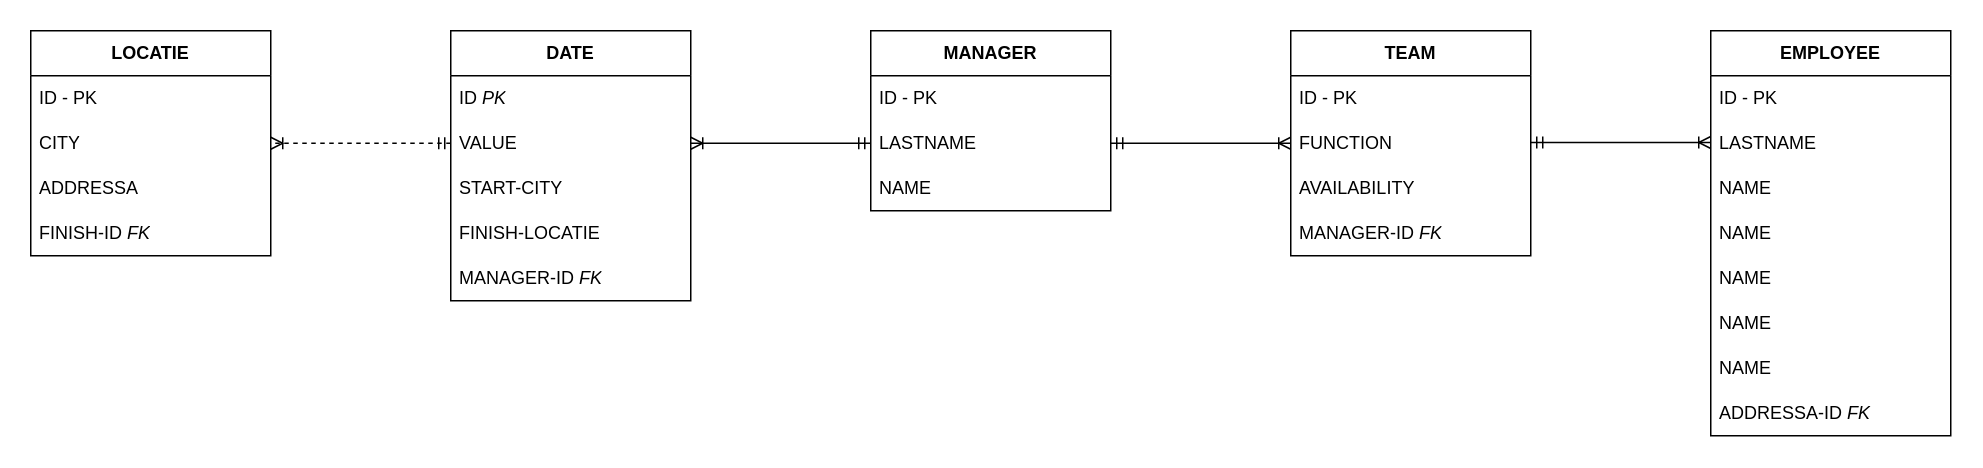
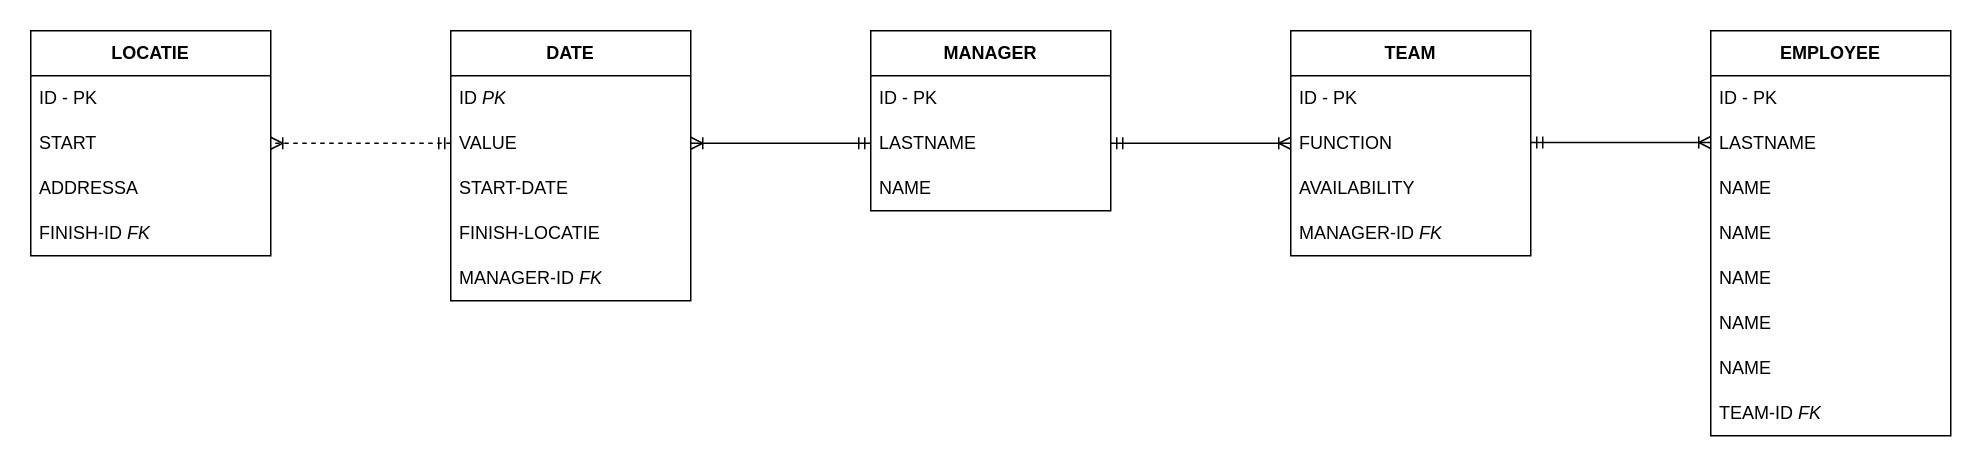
- <mxCell id="28" value="CITY" style="text;strokeColor=none;fillColor=none;align=left;verticalAlign=middle;spacingLeft=4;spacingRight=4;overflow=hidden;points=[[0,0.5],[1,0.5]];portConstraint=eastwest;rotatable=0;whiteSpace=wrap;html=1;" vertex="1" parent="26"><mxGeometry y="60" width="160" height="30" as="geometry" /></mxCell>
+ <mxCell id="28" value="START" style="text;strokeColor=none;fillColor=none;align=left;verticalAlign=middle;spacingLeft=4;spacingRight=4;overflow=hidden;points=[[0,0.5],[1,0.5]];portConstraint=eastwest;rotatable=0;whiteSpace=wrap;html=1;" vertex="1" parent="26"><mxGeometry y="60" width="160" height="30" as="geometry" /></mxCell>
- <mxCell id="5" value="START-CITY" style="text;strokeColor=none;fillColor=none;align=left;verticalAlign=middle;spacingLeft=4;spacingRight=4;overflow=hidden;points=[[0,0.5],[1,0.5]];portConstraint=eastwest;rotatable=0;whiteSpace=wrap;html=1;" vertex="1" parent="2"><mxGeometry y="90" width="160" height="30" as="geometry" /></mxCell>
+ <mxCell id="5" value="START-DATE" style="text;strokeColor=none;fillColor=none;align=left;verticalAlign=middle;spacingLeft=4;spacingRight=4;overflow=hidden;points=[[0,0.5],[1,0.5]];portConstraint=eastwest;rotatable=0;whiteSpace=wrap;html=1;" vertex="1" parent="2"><mxGeometry y="90" width="160" height="30" as="geometry" /></mxCell>
- <mxCell id="20" value="ADDRESSA-ID &lt;i&gt;FK&lt;/i&gt;" style="text;strokeColor=none;fillColor=none;align=left;verticalAlign=middle;spacingLeft=4;spacingRight=4;overflow=hidden;points=[[0,0.5],[1,0.5]];portConstraint=eastwest;rotatable=0;whiteSpace=wrap;html=1;" vertex="1" parent="12"><mxGeometry y="240" width="160" height="30" as="geometry" /></mxCell>
+ <mxCell id="20" value="TEAM-ID &lt;i&gt;FK&lt;/i&gt;" style="text;strokeColor=none;fillColor=none;align=left;verticalAlign=middle;spacingLeft=4;spacingRight=4;overflow=hidden;points=[[0,0.5],[1,0.5]];portConstraint=eastwest;rotatable=0;whiteSpace=wrap;html=1;" vertex="1" parent="12"><mxGeometry y="240" width="160" height="30" as="geometry" /></mxCell>
